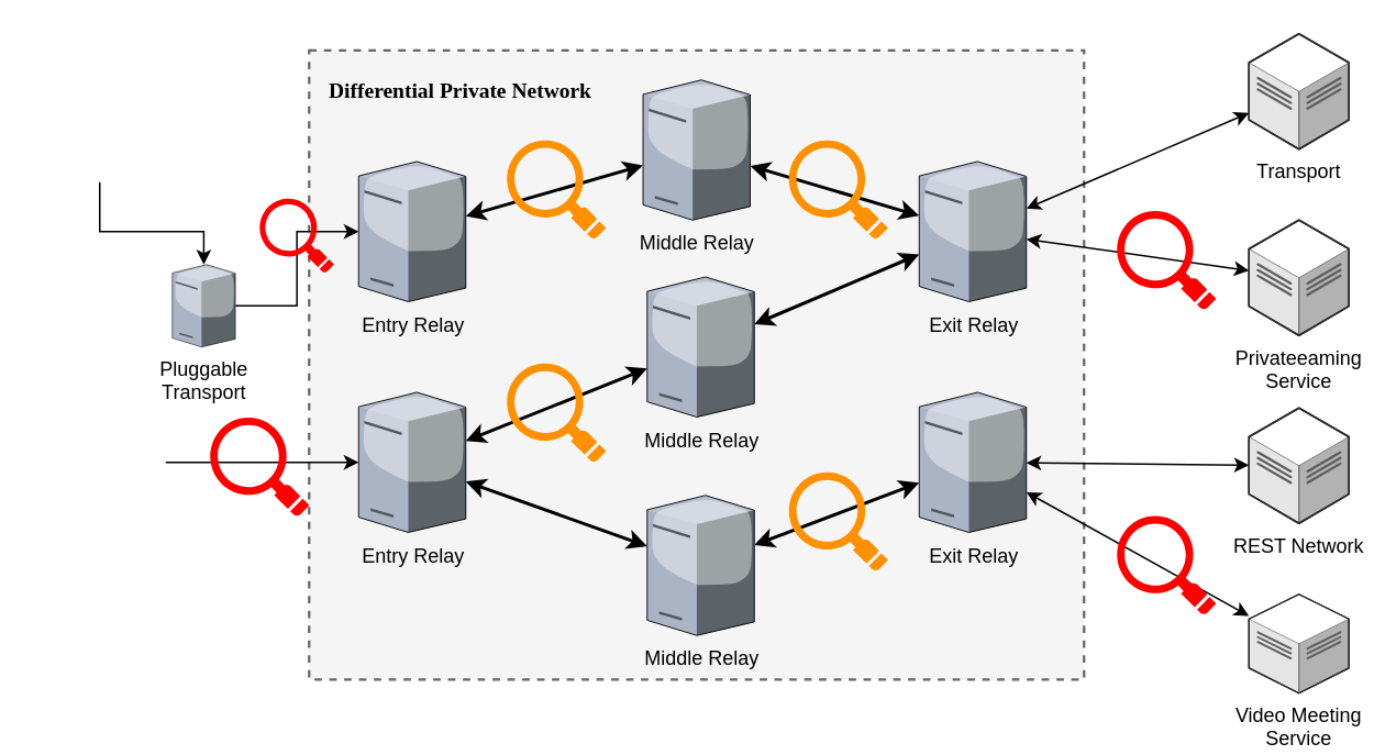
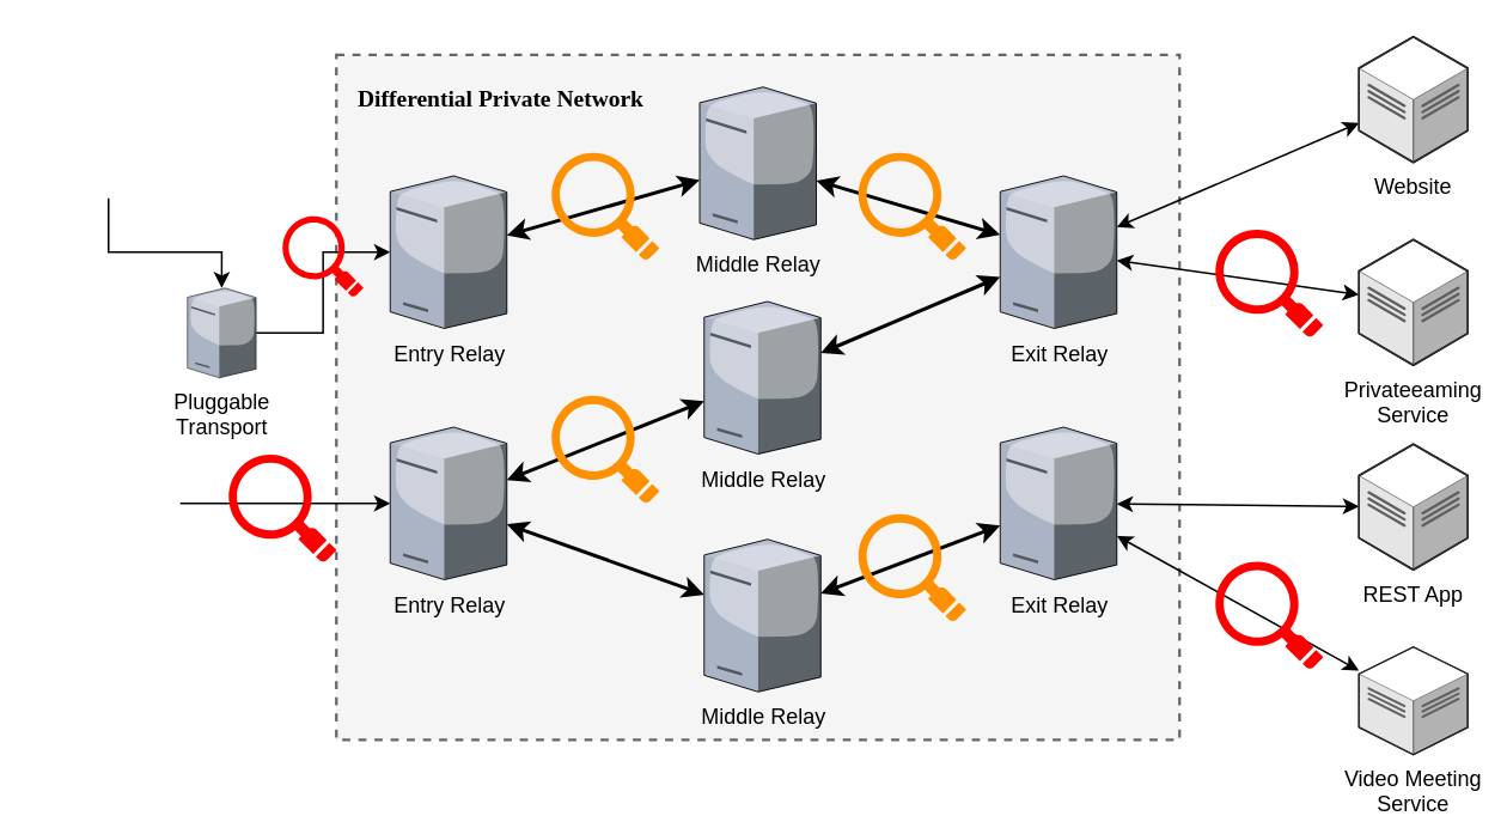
- <mxCell id="24" value="Transport" style="verticalLabelPosition=bottom;html=1;verticalAlign=top;strokeWidth=1;align=center;outlineConnect=0;dashed=0;outlineConnect=0;shape=mxgraph.aws3d.dataCenter;strokeColor=#5E5E5E;aspect=fixed;" vertex="1" parent="1"><mxGeometry x="757" y="20" width="60.64" height="70" as="geometry" /></mxCell>
+ <mxCell id="24" value="Website" style="verticalLabelPosition=bottom;html=1;verticalAlign=top;strokeWidth=1;align=center;outlineConnect=0;dashed=0;outlineConnect=0;shape=mxgraph.aws3d.dataCenter;strokeColor=#5E5E5E;aspect=fixed;" vertex="1" parent="1"><mxGeometry x="757" y="20" width="60.64" height="70" as="geometry" /></mxCell>
- <mxCell id="26" value="REST Network" style="verticalLabelPosition=bottom;html=1;verticalAlign=top;strokeWidth=1;align=center;outlineConnect=0;dashed=0;outlineConnect=0;shape=mxgraph.aws3d.dataCenter;strokeColor=#5E5E5E;aspect=fixed;" vertex="1" parent="1"><mxGeometry x="757" y="247" width="60.64" height="70" as="geometry" /></mxCell>
+ <mxCell id="26" value="REST App" style="verticalLabelPosition=bottom;html=1;verticalAlign=top;strokeWidth=1;align=center;outlineConnect=0;dashed=0;outlineConnect=0;shape=mxgraph.aws3d.dataCenter;strokeColor=#5E5E5E;aspect=fixed;" vertex="1" parent="1"><mxGeometry x="757" y="247" width="60.64" height="70" as="geometry" /></mxCell>
